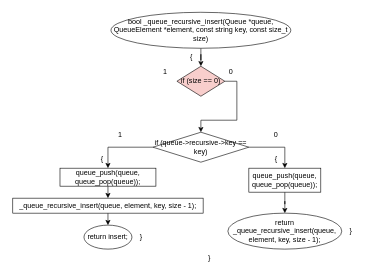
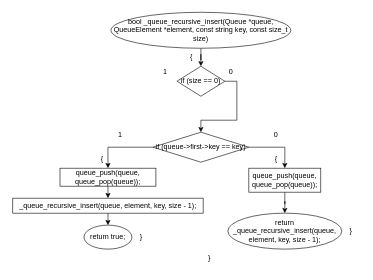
- <mxCell id="5" value="if (size == 0)" style="rhombus;whiteSpace=wrap;html=1;fillColor=#f8cecc;" vertex="1" parent="1"><mxGeometry x="294" y="110" width="80" height="50" as="geometry" /></mxCell>
+ <mxCell id="5" value="if (size == 0)" style="rhombus;whiteSpace=wrap;html=1;" vertex="1" parent="1"><mxGeometry x="294" y="110" width="80" height="50" as="geometry" /></mxCell>
- <mxCell id="10" value="if (queue-&amp;gt;recursive-&amp;gt;key == key)" style="rhombus;whiteSpace=wrap;html=1;" vertex="1" parent="1"><mxGeometry x="254" y="220" width="160" height="50" as="geometry" /></mxCell>
+ <mxCell id="10" value="if (queue-&amp;gt;first-&amp;gt;key == key)" style="rhombus;whiteSpace=wrap;html=1;" vertex="1" parent="1"><mxGeometry x="254" y="220" width="160" height="50" as="geometry" /></mxCell>
- <mxCell id="11" value="return insert;" style="ellipse;whiteSpace=wrap;html=1;" vertex="1" parent="1"><mxGeometry x="139" y="375" width="80" height="40" as="geometry" /></mxCell>
+ <mxCell id="11" value="return true;" style="ellipse;whiteSpace=wrap;html=1;" vertex="1" parent="1"><mxGeometry x="139" y="375" width="80" height="40" as="geometry" /></mxCell>
